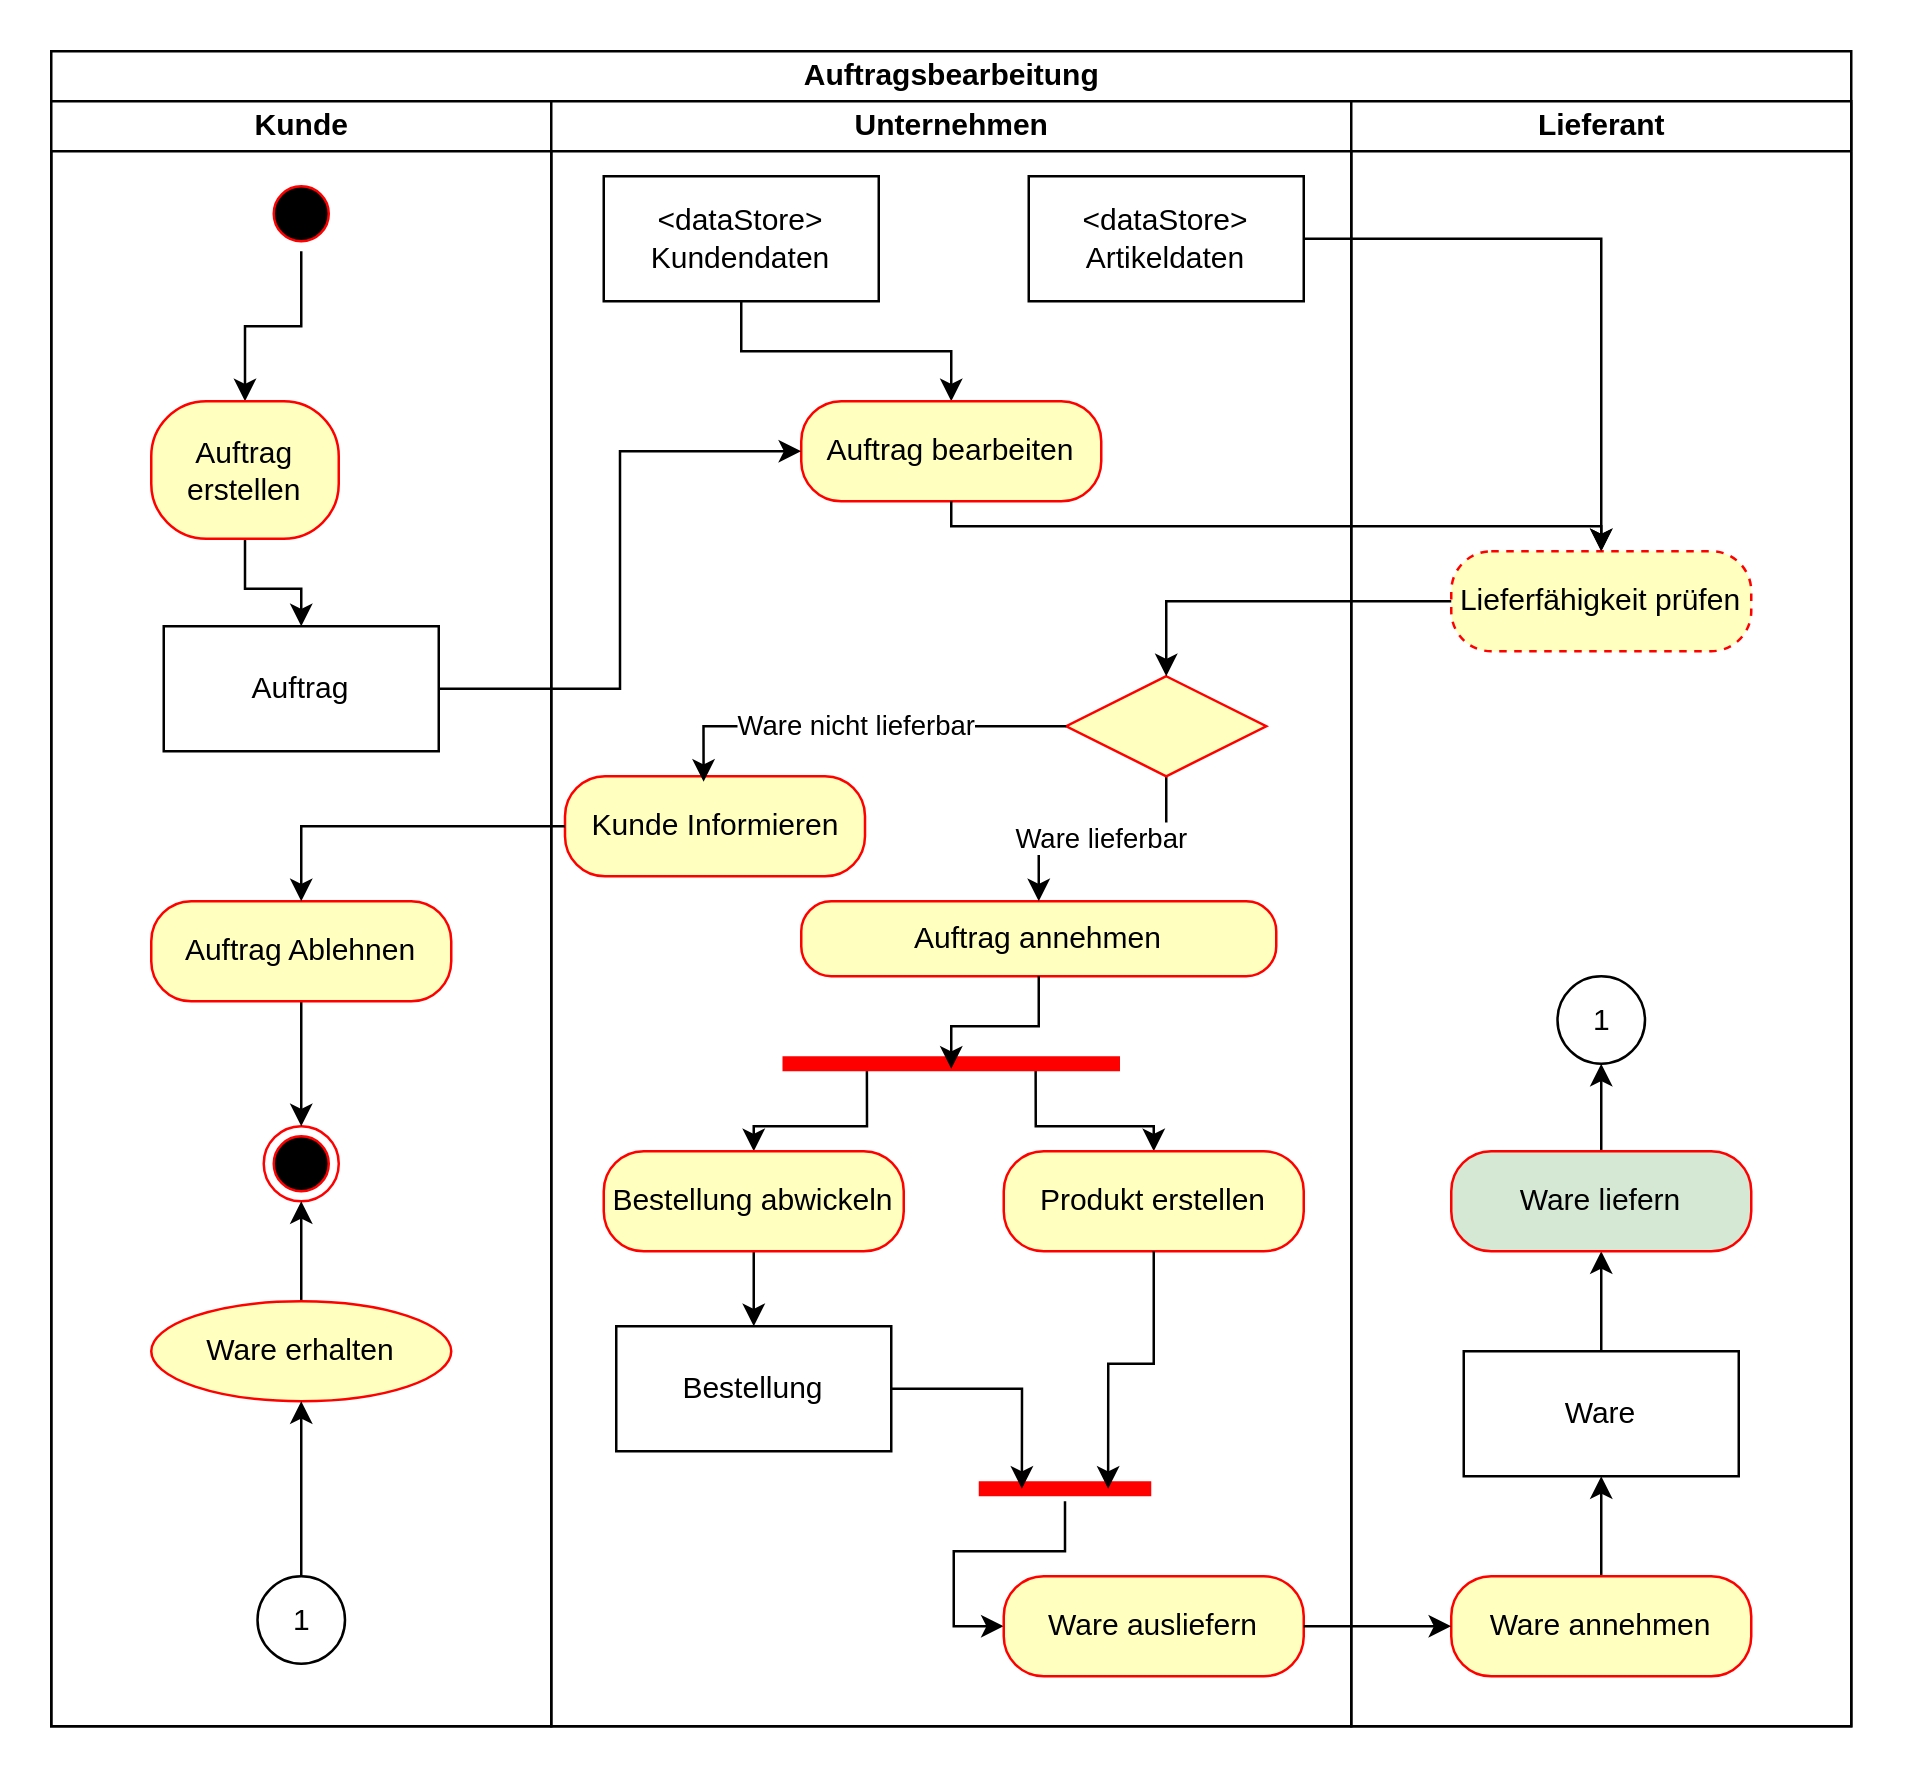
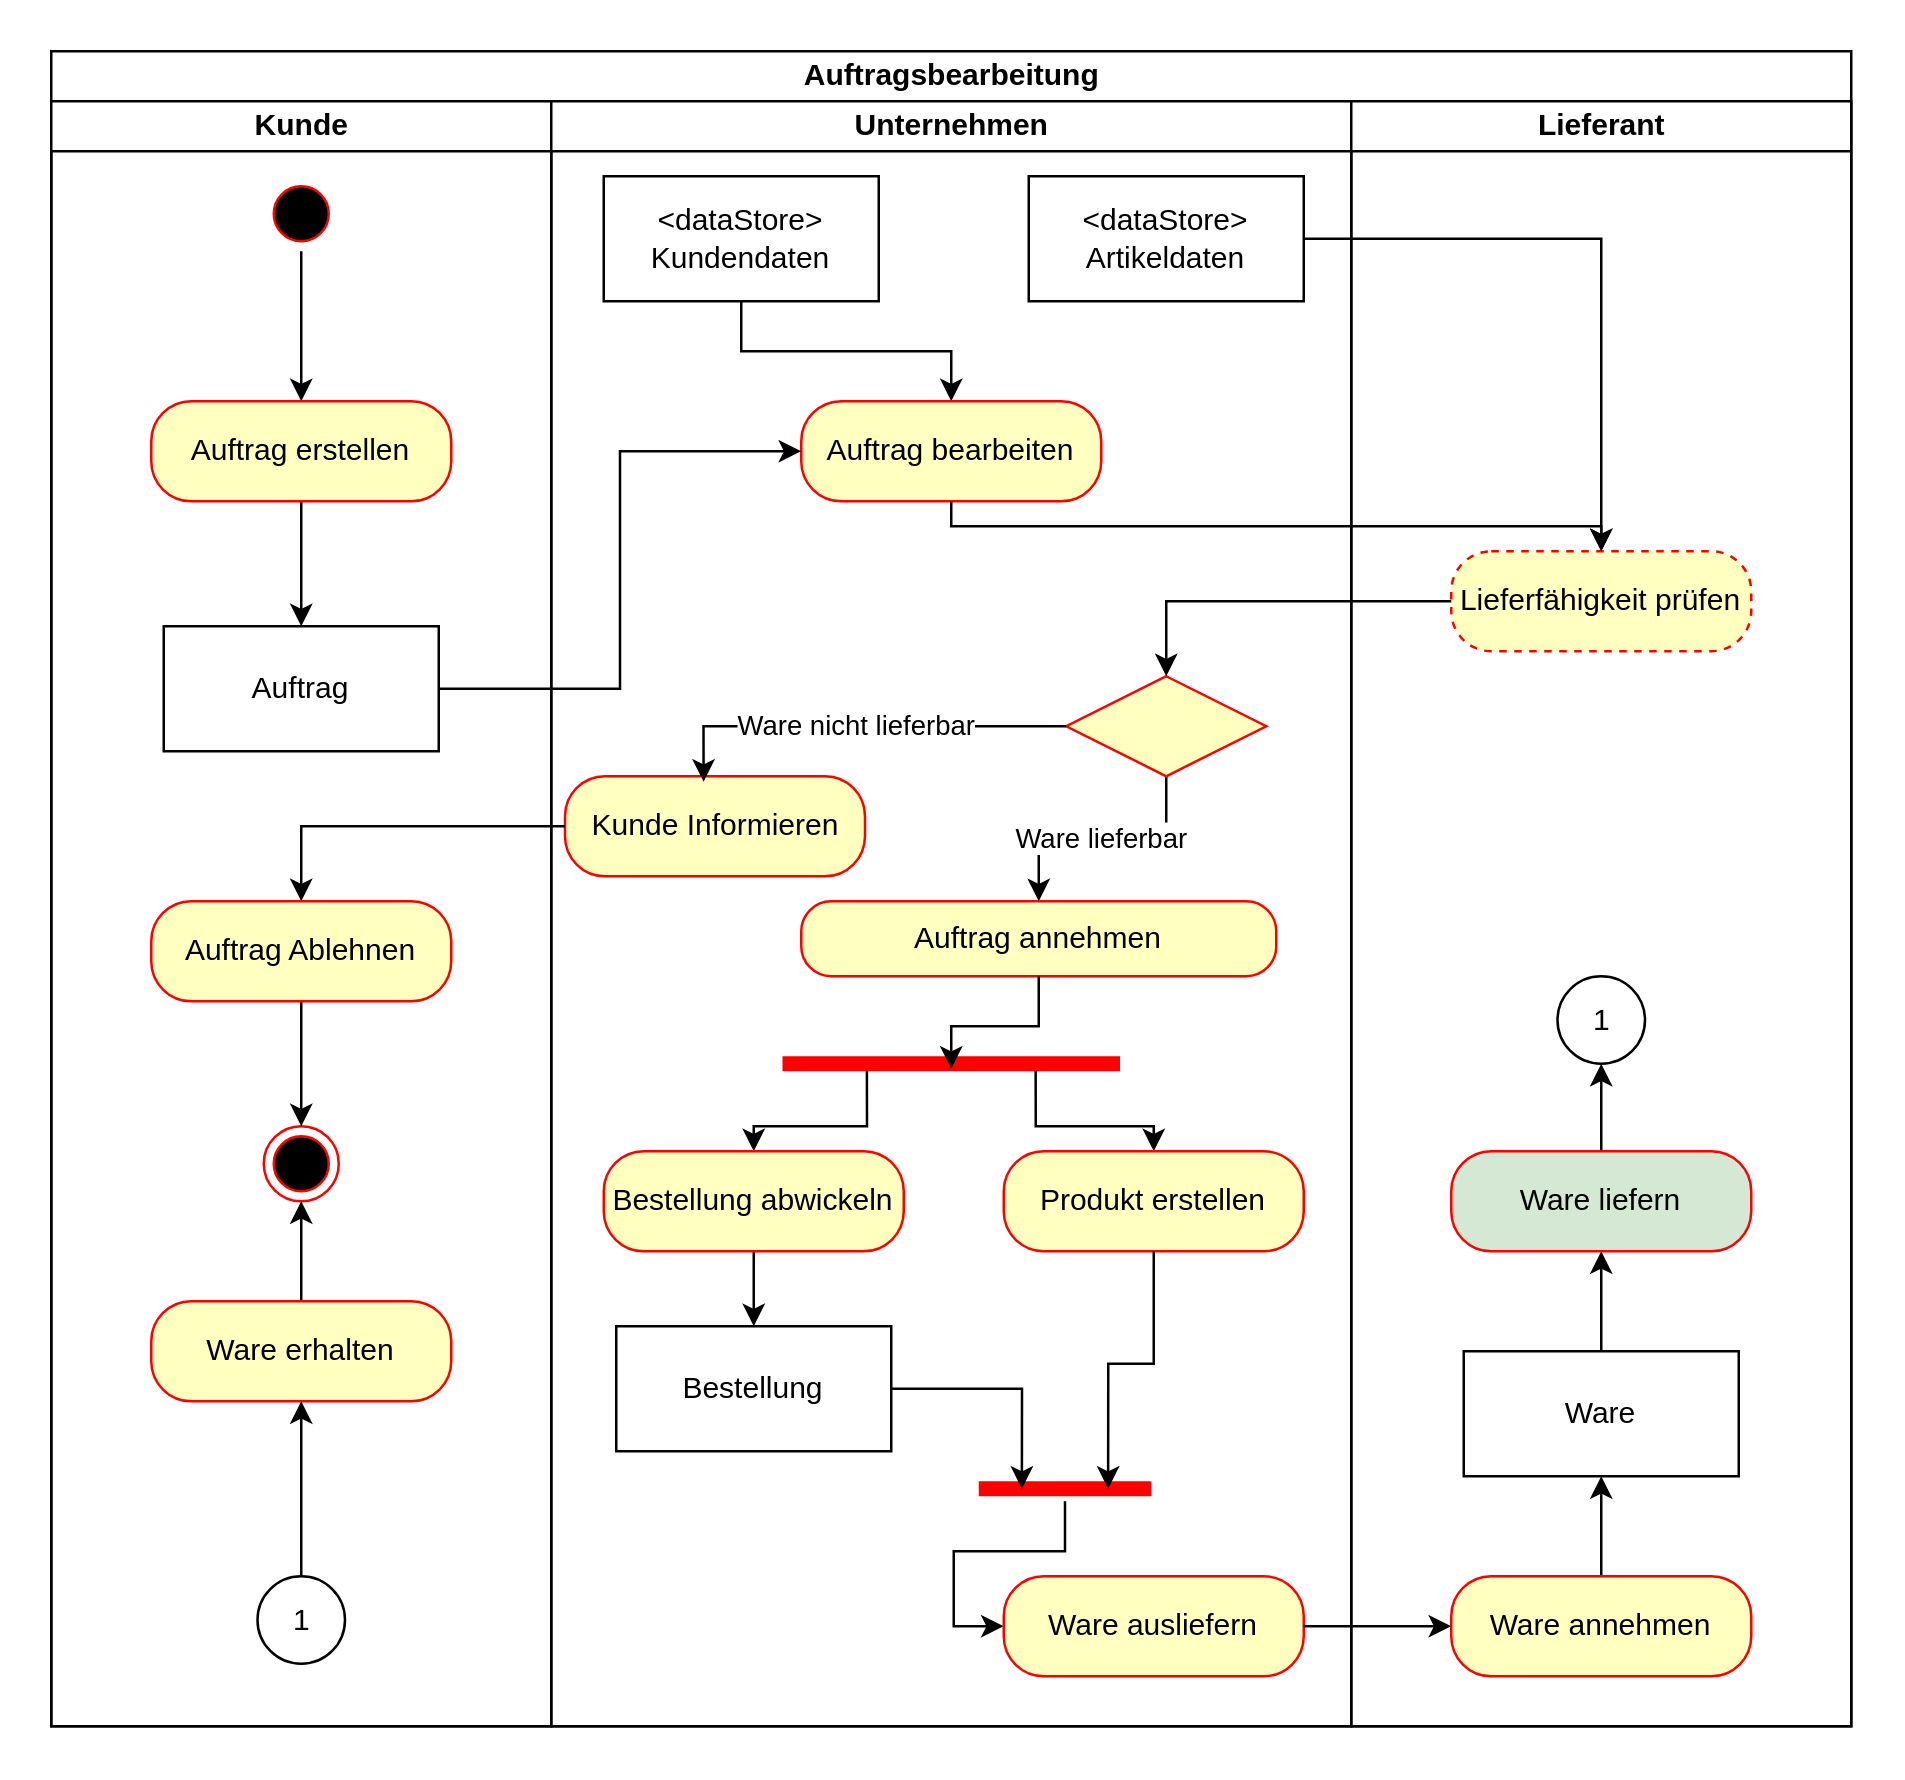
- <mxCell id="7" value="Auftrag erstellen" style="rounded=1;whiteSpace=wrap;html=1;arcSize=40;fontColor=#000000;fillColor=#ffffc0;strokeColor=#ff0000;" parent="3" vertex="1"><mxGeometry x="40" y="120" width="75" height="55" as="geometry" /></mxCell>
+ <mxCell id="7" value="Auftrag erstellen" style="rounded=1;whiteSpace=wrap;html=1;arcSize=40;fontColor=#000000;fillColor=#ffffc0;strokeColor=#ff0000;" parent="3" vertex="1"><mxGeometry x="40" y="120" width="120" height="40" as="geometry" /></mxCell>
- <mxCell id="11" value="Ware erhalten" style="ellipse;whiteSpace=wrap;html=1;arcSize=40;fontColor=#000000;fillColor=#ffffc0;strokeColor=#ff0000;" parent="3" vertex="1"><mxGeometry x="40" y="480" width="120" height="40" as="geometry" /></mxCell>
+ <mxCell id="11" value="Ware erhalten" style="rounded=1;whiteSpace=wrap;html=1;arcSize=40;fontColor=#000000;fillColor=#ffffc0;strokeColor=#ff0000;" parent="3" vertex="1"><mxGeometry x="40" y="480" width="120" height="40" as="geometry" /></mxCell>
